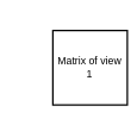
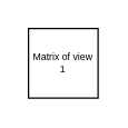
- <mxCell id="2" value="&lt;p style=&quot;font-size: 7px;&quot;&gt;Matrix of view 1&lt;br style=&quot;font-size: 7px;&quot;&gt;&lt;/p&gt;" style="rounded=0;whiteSpace=wrap;html=1;fontSize=7;" vertex="1" parent="1"><mxGeometry x="35" y="20" width="50" height="50" as="geometry" /></mxCell>
+ <mxCell id="2" value="&lt;p style=&quot;font-size: 7px;&quot;&gt;Matrix of view 1&lt;br style=&quot;font-size: 7px;&quot;&gt;&lt;/p&gt;" style="rounded=0;whiteSpace=wrap;html=1;fontSize=7;" vertex="1" parent="1"><mxGeometry x="20" y="20" width="50" height="50" as="geometry" /></mxCell>
